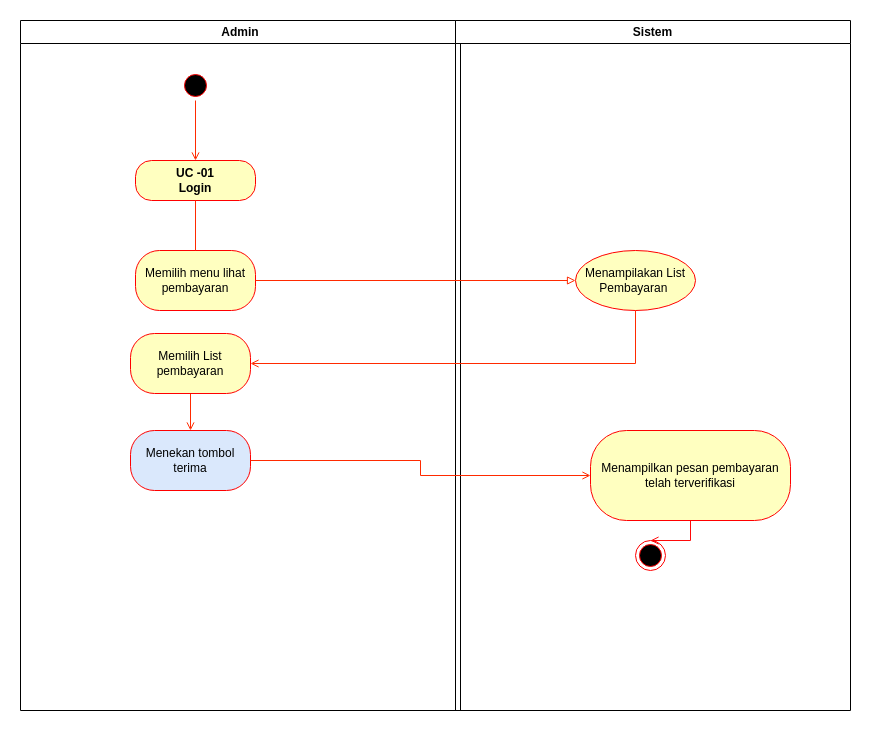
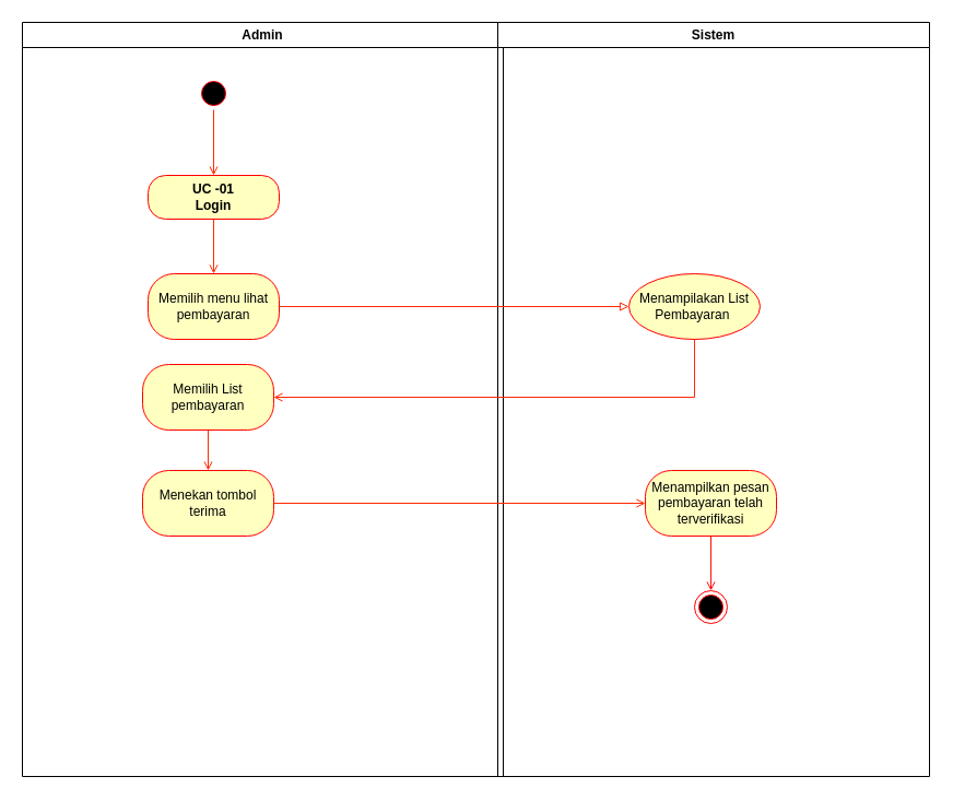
- <mxCell id="7" value="" style="edgeStyle=orthogonalEdgeStyle;rounded=0;orthogonalLoop=1;jettySize=auto;html=1;strokeColor=#FF2A00;startArrow=none;startFill=0;endArrow=none;endFill=0;" edge="1" parent="2" source="5" target="6"><mxGeometry relative="1" as="geometry" /></mxCell>
+ <mxCell id="7" value="" style="edgeStyle=orthogonalEdgeStyle;rounded=0;orthogonalLoop=1;jettySize=auto;html=1;strokeColor=#FF2A00;startArrow=none;startFill=0;endArrow=open;endFill=0;" edge="1" parent="2" source="5" target="6"><mxGeometry relative="1" as="geometry" /></mxCell>
- <mxCell id="10" value="Menekan tombol terima" style="whiteSpace=wrap;html=1;fillColor=#dae8fc;strokeColor=#ff0000;fontColor=#000000;rounded=1;arcSize=40;fontStyle=0;" vertex="1" parent="2"><mxGeometry x="110" y="410" width="120" height="60" as="geometry" /></mxCell>
+ <mxCell id="10" value="Menekan tombol terima" style="whiteSpace=wrap;html=1;fillColor=#ffffc0;strokeColor=#ff0000;fontColor=#000000;rounded=1;arcSize=40;fontStyle=0;" vertex="1" parent="2"><mxGeometry x="110" y="410" width="120" height="60" as="geometry" /></mxCell>
- <mxCell id="15" value="Menampilkan pesan pembayaran telah terverifikasi" style="whiteSpace=wrap;html=1;fillColor=#ffffc0;strokeColor=#ff0000;fontColor=#000000;rounded=1;arcSize=40;fontStyle=0;" vertex="1" parent="11"><mxGeometry x="135" y="410" width="200" height="90" as="geometry" /></mxCell>
+ <mxCell id="15" value="Menampilkan pesan pembayaran telah terverifikasi" style="whiteSpace=wrap;html=1;fillColor=#ffffc0;strokeColor=#ff0000;fontColor=#000000;rounded=1;arcSize=40;fontStyle=0;" vertex="1" parent="11"><mxGeometry x="135" y="410" width="120" height="60" as="geometry" /></mxCell>
